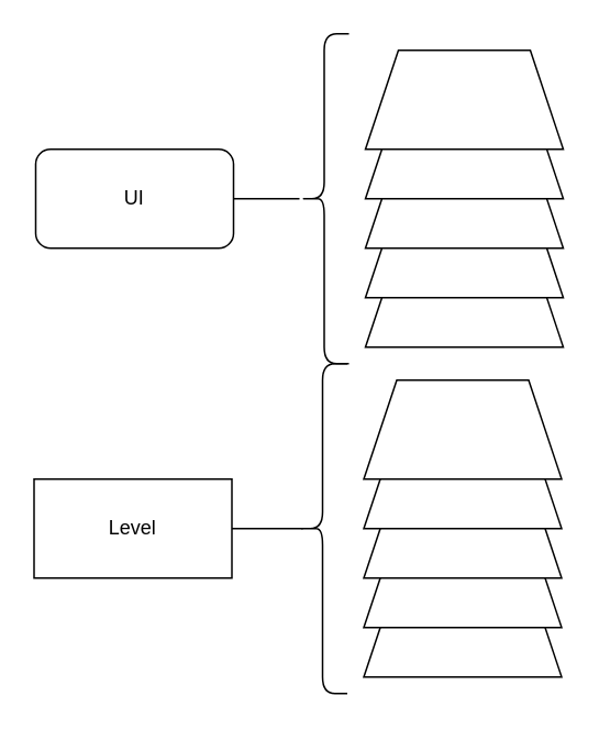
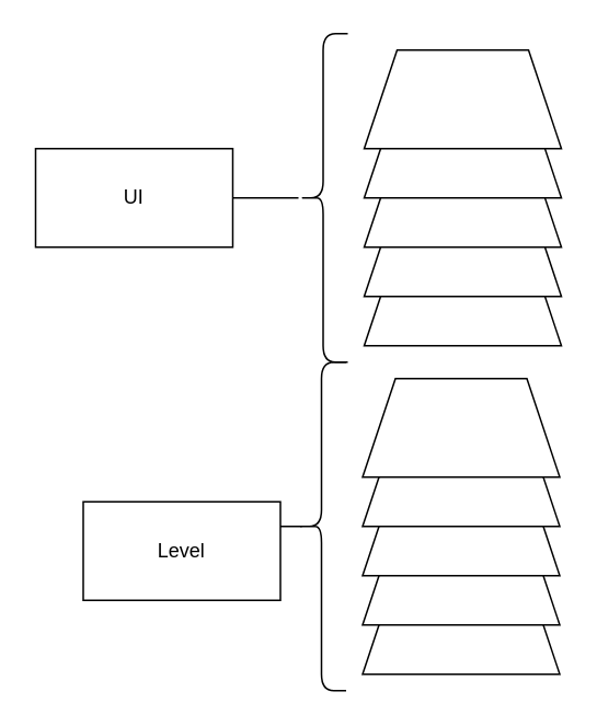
- <mxCell id="7" value="UI" style="whiteSpace=wrap;html=1;rounded=1;" vertex="1" parent="1"><mxGeometry x="21" y="90" width="120" height="60" as="geometry" /></mxCell>
+ <mxCell id="7" value="UI" style="rounded=0;whiteSpace=wrap;html=1;" vertex="1" parent="1"><mxGeometry x="21" y="90" width="120" height="60" as="geometry" /></mxCell>
- <mxCell id="4" value="Level" style="rounded=0;whiteSpace=wrap;html=1;" vertex="1" parent="1"><mxGeometry x="20" y="290" width="120" height="60" as="geometry" /></mxCell>
+ <mxCell id="4" value="Level" style="rounded=0;whiteSpace=wrap;html=1;" vertex="1" parent="1"><mxGeometry x="50" y="305" width="120" height="60" as="geometry" /></mxCell>
